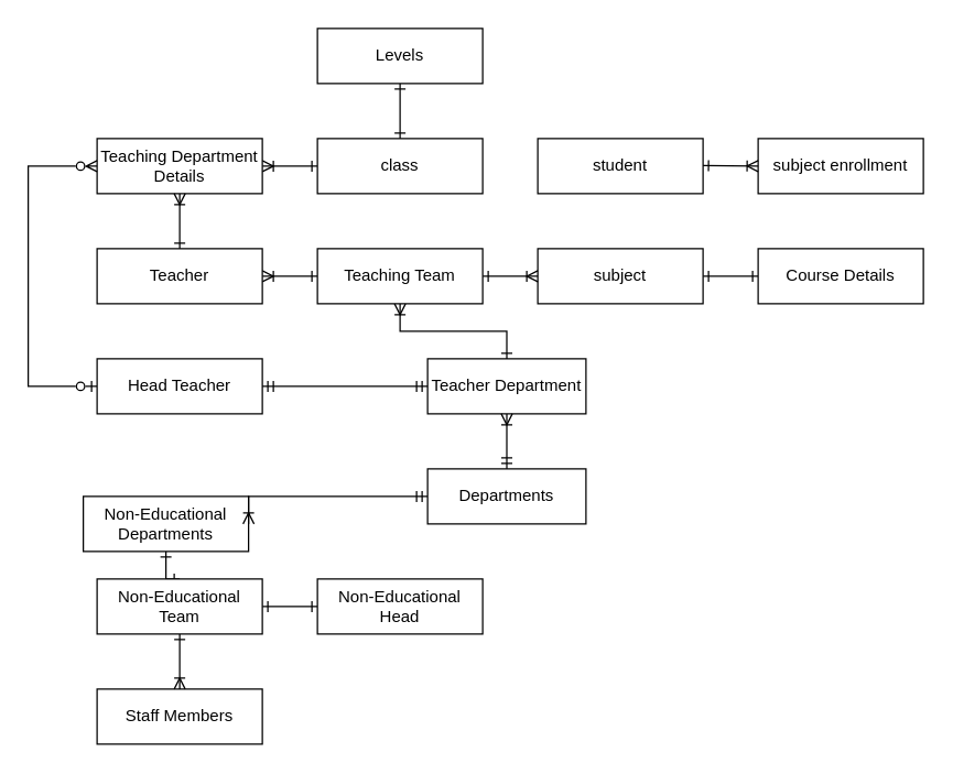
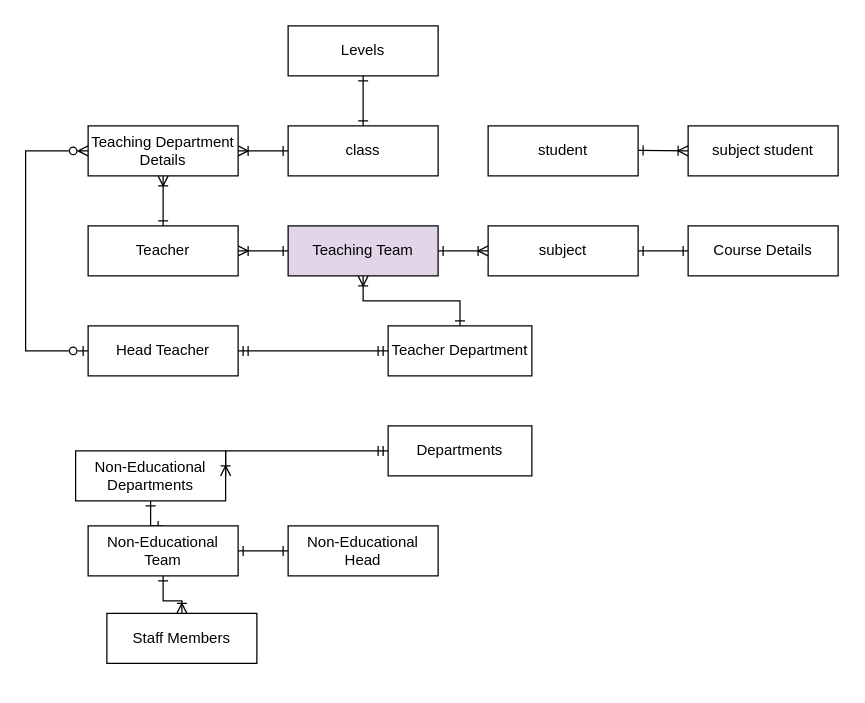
- <mxCell id="26" value="subject enrollment" style="rounded=0;whiteSpace=wrap;html=1;" vertex="1" parent="1"><mxGeometry x="550" y="100" width="120" height="40" as="geometry" /></mxCell>
+ <mxCell id="26" value="subject student" style="rounded=0;whiteSpace=wrap;html=1;" vertex="1" parent="1"><mxGeometry x="550" y="100" width="120" height="40" as="geometry" /></mxCell>
- <mxCell id="25" value="Teaching Team" style="rounded=0;whiteSpace=wrap;html=1;" vertex="1" parent="1"><mxGeometry x="230" y="180" width="120" height="40" as="geometry" /></mxCell>
+ <mxCell id="25" value="Teaching Team" style="rounded=0;whiteSpace=wrap;html=1;fillColor=#e1d5e7;" vertex="1" parent="1"><mxGeometry x="230" y="180" width="120" height="40" as="geometry" /></mxCell>
- <mxCell id="29" style="edgeStyle=orthogonalEdgeStyle;rounded=0;orthogonalLoop=1;jettySize=auto;html=1;entryX=0.5;entryY=1;entryDx=0;entryDy=0;endArrow=ERoneToMany;endFill=0;startArrow=ERmandOne;startFill=0;" edge="1" parent="1" source="31" target="20"><mxGeometry relative="1" as="geometry" /></mxCell>
- <mxCell id="5" value="Staff Members" style="rounded=0;whiteSpace=wrap;html=1;" vertex="1" parent="1"><mxGeometry x="70" y="500" width="120" height="40" as="geometry" /></mxCell>
+ <mxCell id="5" value="Staff Members" style="rounded=0;whiteSpace=wrap;html=1;" vertex="1" parent="1"><mxGeometry x="85" y="490" width="120" height="40" as="geometry" /></mxCell>
